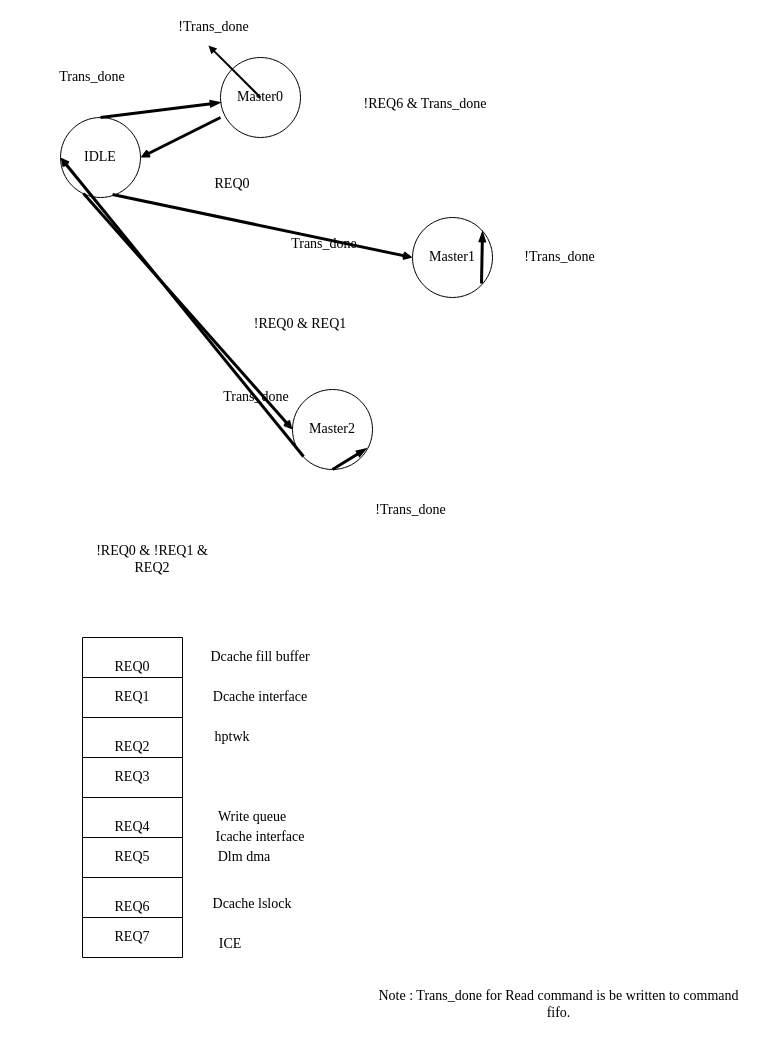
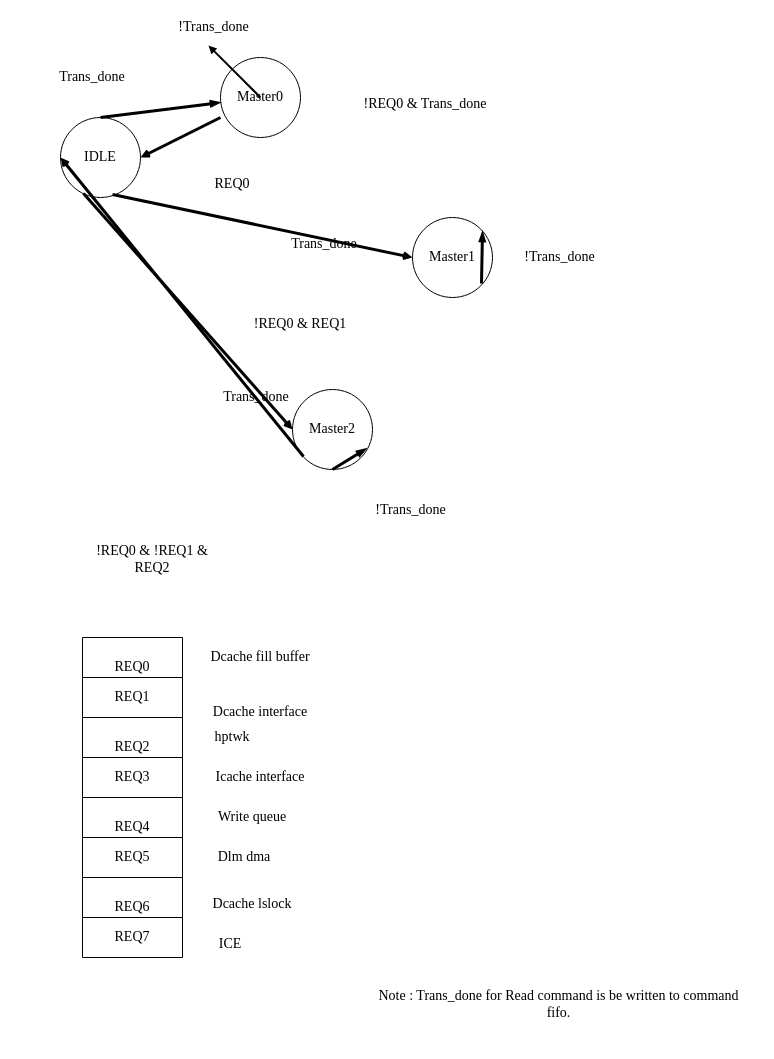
- <mxCell id="6" value="&lt;p style=&quot;align:center;margin-left:0;margin-right:0;margin-top:0px;margin-bottom:0px;text-indent:0;valign:middle;direction:ltr;&quot;&gt;&lt;font style=&quot;font-size:14px;font-family:Times New Roman;color:#000000;direction:ltr;letter-spacing:0px;line-height:120.0%;opacity:1&quot;&gt;!REQ6 &amp;amp; Trans_done&#10;&lt;/font&gt;&lt;/p&gt;" style="verticalAlign=middle;align=center;vsdxID=7;fillColor=none;gradientColor=none;shape=stencil(fc5LDoAgDEXRrZDODTgv3YuJVRoRDOJv98bPQAc67Emad3F01cBqzCl2vEidnQUJjpNkIGxi4jbFKdSEQ5UdYR9nVqsFA2qzUBoDmtBLOPE4f7h46bfd7/pabMT7K++wZ5E+22kH);strokeColor=none;spacingTop=-1;spacingBottom=-1;spacingLeft=-1;spacingRight=-1;labelBackgroundColor=none;rounded=0;html=1;whiteSpace=wrap;" vertex="1" parent="1"><mxGeometry width="134" height="14" x="358" y="97" as="geometry" /></mxCell>
+ <mxCell id="6" value="&lt;p style=&quot;align:center;margin-left:0;margin-right:0;margin-top:0px;margin-bottom:0px;text-indent:0;valign:middle;direction:ltr;&quot;&gt;&lt;font style=&quot;font-size:14px;font-family:Times New Roman;color:#000000;direction:ltr;letter-spacing:0px;line-height:120.0%;opacity:1&quot;&gt;!REQ0 &amp;amp; Trans_done&#10;&lt;/font&gt;&lt;/p&gt;" style="verticalAlign=middle;align=center;vsdxID=7;fillColor=none;gradientColor=none;shape=stencil(fc5LDoAgDEXRrZDODTgv3YuJVRoRDOJv98bPQAc67Emad3F01cBqzCl2vEidnQUJjpNkIGxi4jbFKdSEQ5UdYR9nVqsFA2qzUBoDmtBLOPE4f7h46bfd7/pabMT7K++wZ5E+22kH);strokeColor=none;spacingTop=-1;spacingBottom=-1;spacingLeft=-1;spacingRight=-1;labelBackgroundColor=none;rounded=0;html=1;whiteSpace=wrap;" vertex="1" parent="1"><mxGeometry width="134" height="14" x="358" y="97" as="geometry" /></mxCell>
- <mxCell id="18" value="&lt;p style=&quot;align:center;margin-left:0;margin-right:0;margin-top:0px;margin-bottom:0px;text-indent:0;valign:middle;direction:ltr;&quot;&gt;&lt;font style=&quot;font-size:14px;font-family:Times New Roman;color:#000000;direction:ltr;letter-spacing:0px;line-height:120.0%;opacity:1&quot;&gt;Dcache interface&#10;&lt;/font&gt;&lt;/p&gt;" style="verticalAlign=middle;align=center;vsdxID=20;fillColor=none;gradientColor=none;shape=stencil(fc5LDoAgDEXRrZDODTgv3YuJVRoRDOJv98bPQAc67Emad3F01cBqzCl2vEidnQUJjpNkIGxi4jbFKdSEQ5UdYR9nVqsFA2qzUBoDmtBLOPE4f7h46bfd7/pabMT7K++wZ5E+22kH);strokeColor=none;spacingTop=-1;spacingBottom=-1;spacingLeft=-1;spacingRight=-1;labelBackgroundColor=none;rounded=0;html=1;whiteSpace=wrap;" vertex="1" parent="1"><mxGeometry width="144" height="14" x="188" y="690" as="geometry" /></mxCell>
+ <mxCell id="18" value="&lt;p style=&quot;align:center;margin-left:0;margin-right:0;margin-top:0px;margin-bottom:0px;text-indent:0;valign:middle;direction:ltr;&quot;&gt;&lt;font style=&quot;font-size:14px;font-family:Times New Roman;color:#000000;direction:ltr;letter-spacing:0px;line-height:120.0%;opacity:1&quot;&gt;Dcache interface&#10;&lt;/font&gt;&lt;/p&gt;" style="verticalAlign=middle;align=center;vsdxID=20;fillColor=none;gradientColor=none;shape=stencil(fc5LDoAgDEXRrZDODTgv3YuJVRoRDOJv98bPQAc67Emad3F01cBqzCl2vEidnQUJjpNkIGxi4jbFKdSEQ5UdYR9nVqsFA2qzUBoDmtBLOPE4f7h46bfd7/pabMT7K++wZ5E+22kH);strokeColor=none;spacingTop=-1;spacingBottom=-1;spacingLeft=-1;spacingRight=-1;labelBackgroundColor=none;rounded=0;html=1;whiteSpace=wrap;" vertex="1" parent="1"><mxGeometry x="188" y="705" width="144" height="14" as="geometry" /></mxCell>
- <mxCell id="20" value="&lt;p style=&quot;align:center;margin-left:0;margin-right:0;margin-top:0px;margin-bottom:0px;text-indent:0;valign:middle;direction:ltr;&quot;&gt;&lt;font style=&quot;font-size:14px;font-family:Times New Roman;color:#000000;direction:ltr;letter-spacing:0px;line-height:120.0%;opacity:1&quot;&gt;Icache interface&#10;&lt;/font&gt;&lt;/p&gt;" style="verticalAlign=middle;align=center;vsdxID=26;fillColor=none;gradientColor=none;shape=stencil(fc5LDoAgDEXRrZDODTgv3YuJVRoRDOJv98bPQAc67Emad3F01cBqzCl2vEidnQUJjpNkIGxi4jbFKdSEQ5UdYR9nVqsFA2qzUBoDmtBLOPE4f7h46bfd7/pabMT7K++wZ5E+22kH);strokeColor=none;spacingTop=-1;spacingBottom=-1;spacingLeft=-1;spacingRight=-1;labelBackgroundColor=none;rounded=0;html=1;whiteSpace=wrap;" vertex="1" parent="1"><mxGeometry x="188" y="830" width="144" height="14" as="geometry" /></mxCell>
+ <mxCell id="20" value="&lt;p style=&quot;align:center;margin-left:0;margin-right:0;margin-top:0px;margin-bottom:0px;text-indent:0;valign:middle;direction:ltr;&quot;&gt;&lt;font style=&quot;font-size:14px;font-family:Times New Roman;color:#000000;direction:ltr;letter-spacing:0px;line-height:120.0%;opacity:1&quot;&gt;Icache interface&#10;&lt;/font&gt;&lt;/p&gt;" style="verticalAlign=middle;align=center;vsdxID=26;fillColor=none;gradientColor=none;shape=stencil(fc5LDoAgDEXRrZDODTgv3YuJVRoRDOJv98bPQAc67Emad3F01cBqzCl2vEidnQUJjpNkIGxi4jbFKdSEQ5UdYR9nVqsFA2qzUBoDmtBLOPE4f7h46bfd7/pabMT7K++wZ5E+22kH);strokeColor=none;spacingTop=-1;spacingBottom=-1;spacingLeft=-1;spacingRight=-1;labelBackgroundColor=none;rounded=0;html=1;whiteSpace=wrap;" vertex="1" parent="1"><mxGeometry width="144" height="14" x="188" y="770" as="geometry" /></mxCell>
